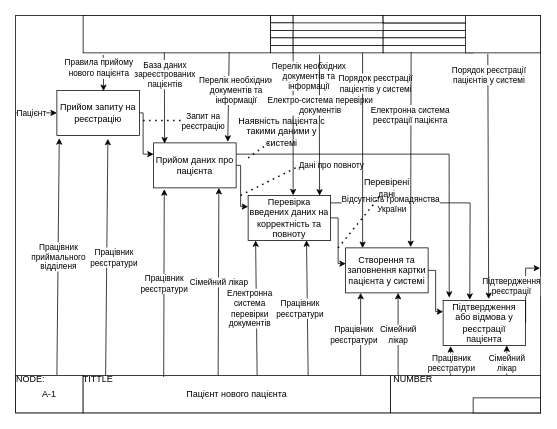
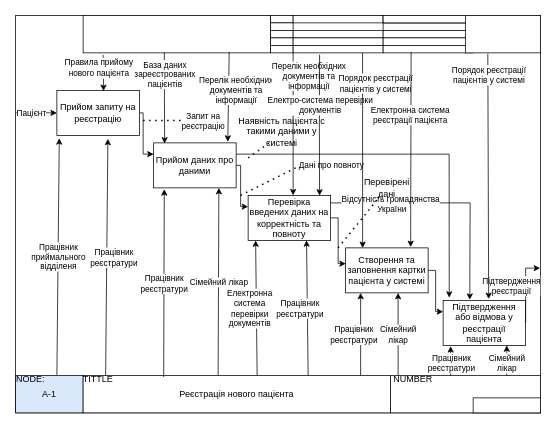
- <mxCell id="30" value="Прийом даних про пацієнта" style="rounded=0;whiteSpace=wrap;html=1;" vertex="1" parent="1"><mxGeometry x="204" y="190" width="110" height="60" as="geometry" /></mxCell>
+ <mxCell id="30" value="Прийом даних про даними" style="rounded=0;whiteSpace=wrap;html=1;" vertex="1" parent="1"><mxGeometry x="204" y="190" width="110" height="60" as="geometry" /></mxCell>
- <mxCell id="20" value="A-1" style="rounded=0;whiteSpace=wrap;html=1;" vertex="1" parent="1"><mxGeometry x="20" y="500" width="90" height="50" as="geometry" /></mxCell>
+ <mxCell id="20" value="A-1" style="rounded=0;whiteSpace=wrap;html=1;fillColor=#dae8fc;" vertex="1" parent="1"><mxGeometry x="20" y="500" width="90" height="50" as="geometry" /></mxCell>
- <mxCell id="22" value="Пацієнт нового пацієнта" style="rounded=0;whiteSpace=wrap;html=1;" vertex="1" parent="1"><mxGeometry x="110" y="500" width="410" height="50" as="geometry" /></mxCell>
+ <mxCell id="22" value="Реєстрація нового пацієнта" style="rounded=0;whiteSpace=wrap;html=1;" vertex="1" parent="1"><mxGeometry x="110" y="500" width="410" height="50" as="geometry" /></mxCell>
